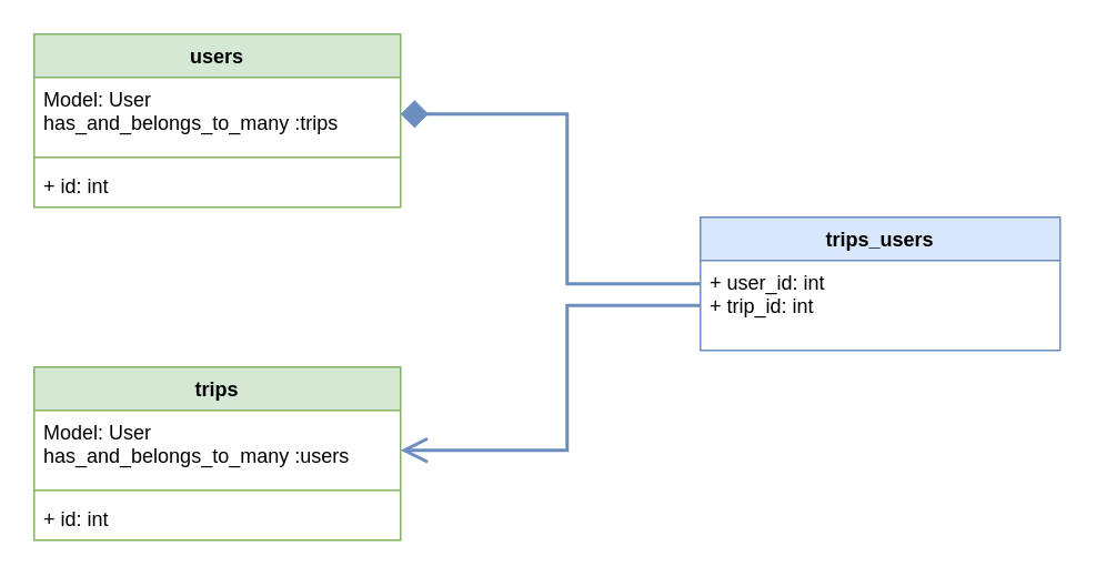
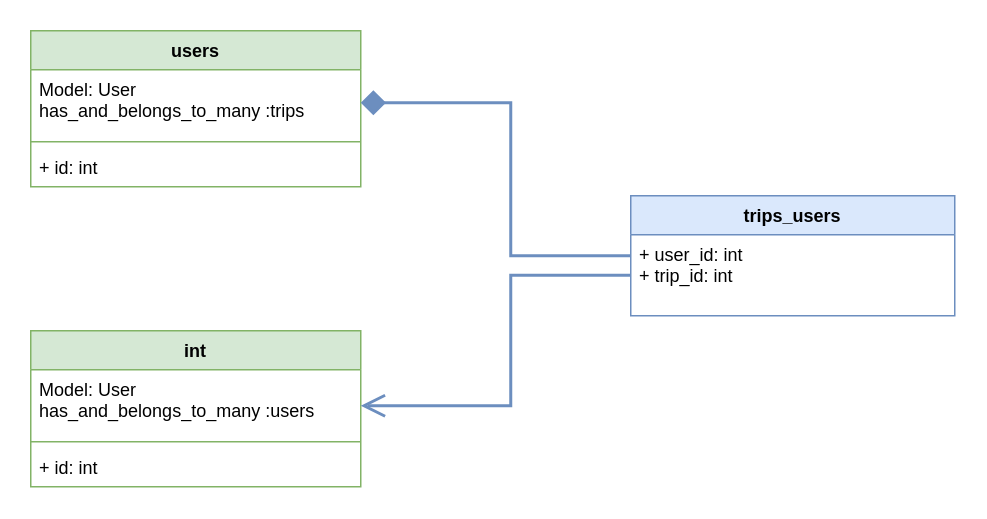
- <mxCell id="6" value="trips" style="swimlane;fontStyle=1;align=center;verticalAlign=top;childLayout=stackLayout;horizontal=1;startSize=26;horizontalStack=0;resizeParent=1;resizeParentMax=0;resizeLast=0;collapsible=1;marginBottom=0;fillColor=#d5e8d4;strokeColor=#82b366;" vertex="1" parent="1"><mxGeometry x="20" y="220" width="220" height="104" as="geometry" /></mxCell>
+ <mxCell id="6" value="int" style="swimlane;fontStyle=1;align=center;verticalAlign=top;childLayout=stackLayout;horizontal=1;startSize=26;horizontalStack=0;resizeParent=1;resizeParentMax=0;resizeLast=0;collapsible=1;marginBottom=0;fillColor=#d5e8d4;strokeColor=#82b366;" vertex="1" parent="1"><mxGeometry x="20" y="220" width="220" height="104" as="geometry" /></mxCell>
